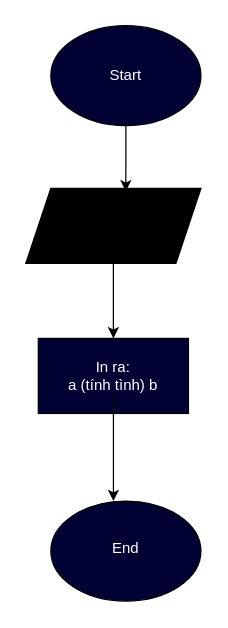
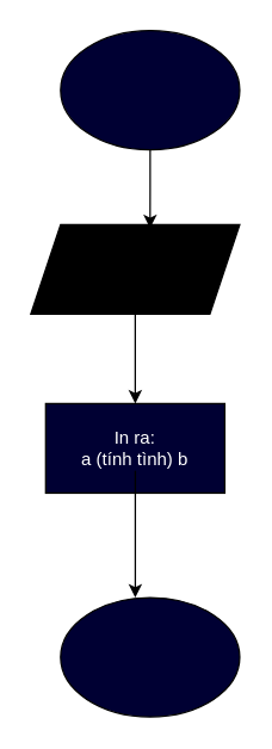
- <mxCell id="4" value="&lt;font color=&quot;#ffffff&quot;&gt;Start&lt;/font&gt;" style="text;strokeColor=none;align=center;fillColor=none;html=1;verticalAlign=middle;whiteSpace=wrap;rounded=0;" vertex="1" parent="1"><mxGeometry x="70" y="45" width="60" height="30" as="geometry" /></mxCell>
- <mxCell id="5" value="&lt;font color=&quot;#ffffff&quot;&gt;End&lt;/font&gt;" style="text;strokeColor=none;align=center;fillColor=none;html=1;verticalAlign=middle;whiteSpace=wrap;rounded=0;" vertex="1" parent="1"><mxGeometry x="70" y="420" width="60" height="35" as="geometry" /></mxCell>
